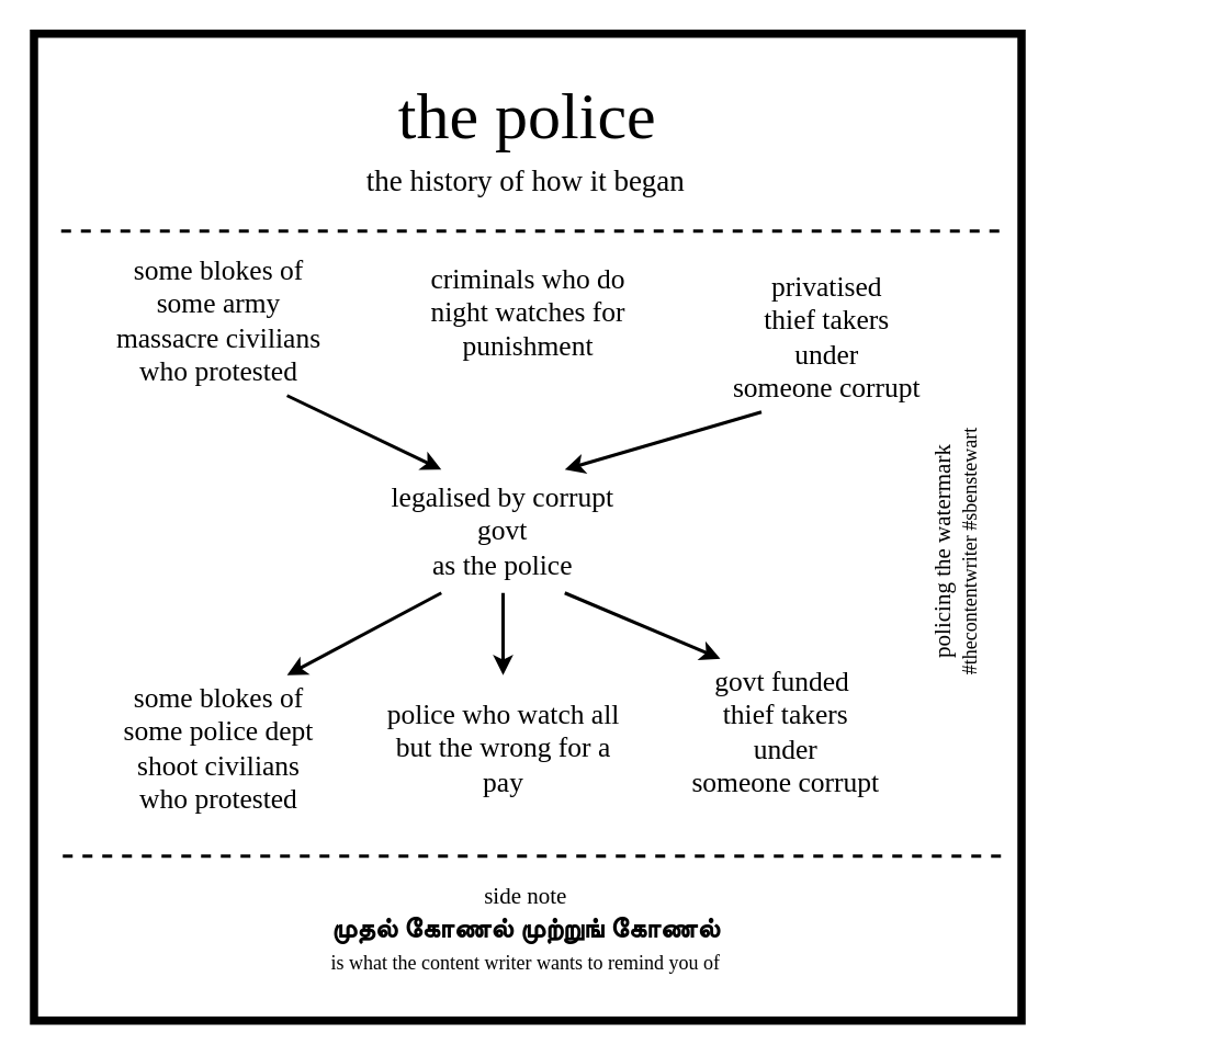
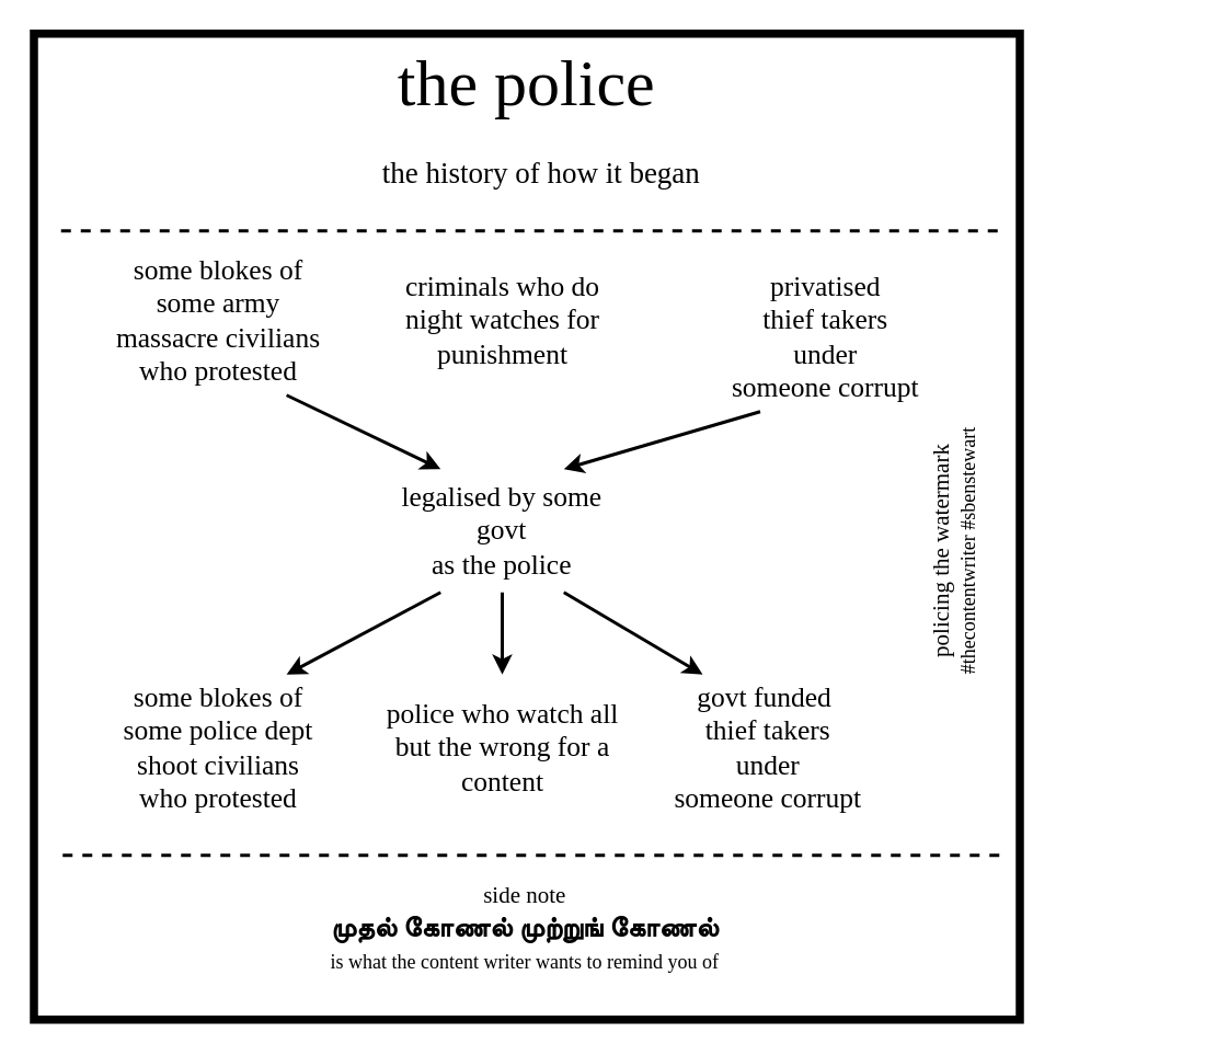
- <mxCell id="3" value="&lt;font face=&quot;xkcd&quot;&gt;&lt;span style=&quot;font-size: 40px&quot;&gt;the police&lt;/span&gt;&lt;br&gt;&lt;/font&gt;" style="text;html=1;strokeColor=none;fillColor=none;align=center;verticalAlign=middle;whiteSpace=wrap;rounded=0;" parent="1" vertex="1"><mxGeometry x="110" y="60" width="420" height="20" as="geometry" /></mxCell>
+ <mxCell id="3" value="&lt;font face=&quot;xkcd&quot;&gt;&lt;span style=&quot;font-size: 40px&quot;&gt;the police&lt;/span&gt;&lt;br&gt;&lt;/font&gt;" style="text;html=1;strokeColor=none;fillColor=none;align=center;verticalAlign=middle;whiteSpace=wrap;rounded=0;" parent="1" vertex="1"><mxGeometry x="110" y="40" width="420" height="20" as="geometry" /></mxCell>
- <mxCell id="4" value="&lt;font face=&quot;xkcd&quot;&gt;&lt;span style=&quot;font-size: 18px&quot;&gt;the history of how it began&lt;/span&gt;&lt;br&gt;&lt;/font&gt;" style="text;html=1;strokeColor=none;fillColor=none;align=center;verticalAlign=middle;whiteSpace=wrap;rounded=0;" parent="1" vertex="1"><mxGeometry x="79" y="100" width="480" height="20" as="geometry" /></mxCell>
+ <mxCell id="4" value="&lt;font face=&quot;xkcd&quot;&gt;&lt;span style=&quot;font-size: 18px&quot;&gt;the history of how it began&lt;/span&gt;&lt;br&gt;&lt;/font&gt;" style="text;html=1;strokeColor=none;fillColor=none;align=center;verticalAlign=middle;whiteSpace=wrap;rounded=0;" parent="1" vertex="1"><mxGeometry x="89" y="95" width="480" height="20" as="geometry" /></mxCell>
- <mxCell id="11" value="criminals who do night watches for punishment" style="text;html=1;strokeColor=none;fillColor=none;align=center;verticalAlign=middle;whiteSpace=wrap;rounded=0;fontFamily=xkcd;fontSize=17;" vertex="1" parent="1"><mxGeometry x="241.5" y="155" width="157" height="70" as="geometry" /></mxCell>
+ <mxCell id="11" value="criminals who do night watches for punishment" style="text;html=1;strokeColor=none;fillColor=none;align=center;verticalAlign=middle;whiteSpace=wrap;rounded=0;fontFamily=xkcd;fontSize=17;" vertex="1" parent="1"><mxGeometry x="226.5" y="160" width="157" height="70" as="geometry" /></mxCell>
- <mxCell id="13" value="legalised by corrupt govt&lt;br&gt;as the police" style="text;html=1;strokeColor=none;fillColor=none;align=center;verticalAlign=middle;whiteSpace=wrap;rounded=0;fontFamily=xkcd;fontSize=17;" vertex="1" parent="1"><mxGeometry x="230" y="285" width="150" height="75" as="geometry" /></mxCell>
+ <mxCell id="13" value="legalised by some govt&lt;br&gt;as the police" style="text;html=1;strokeColor=none;fillColor=none;align=center;verticalAlign=middle;whiteSpace=wrap;rounded=0;fontFamily=xkcd;fontSize=17;" vertex="1" parent="1"><mxGeometry x="230" y="285" width="150" height="75" as="geometry" /></mxCell>
- <mxCell id="16" value="govt funded&amp;nbsp;&lt;br&gt;thief takers&lt;br&gt;under &lt;br&gt;someone corrupt" style="text;html=1;strokeColor=none;fillColor=none;align=center;verticalAlign=middle;whiteSpace=wrap;rounded=0;fontFamily=xkcd;fontSize=17;" vertex="1" parent="1"><mxGeometry x="397" y="400" width="160" height="90" as="geometry" /></mxCell>
+ <mxCell id="16" value="govt funded&amp;nbsp;&lt;br&gt;thief takers&lt;br&gt;under &lt;br&gt;someone corrupt" style="text;html=1;strokeColor=none;fillColor=none;align=center;verticalAlign=middle;whiteSpace=wrap;rounded=0;fontFamily=xkcd;fontSize=17;" vertex="1" parent="1"><mxGeometry x="387" y="410" width="160" height="90" as="geometry" /></mxCell>
- <mxCell id="15" value="police who watch all but the wrong for a pay" style="text;html=1;strokeColor=none;fillColor=none;align=center;verticalAlign=middle;whiteSpace=wrap;rounded=0;fontFamily=xkcd;fontSize=17;" vertex="1" parent="1"><mxGeometry x="226.5" y="410" width="157" height="90" as="geometry" /></mxCell>
+ <mxCell id="15" value="police who watch all but the wrong for a content" style="text;html=1;strokeColor=none;fillColor=none;align=center;verticalAlign=middle;whiteSpace=wrap;rounded=0;fontFamily=xkcd;fontSize=17;" vertex="1" parent="1"><mxGeometry x="226.5" y="410" width="157" height="90" as="geometry" /></mxCell>
